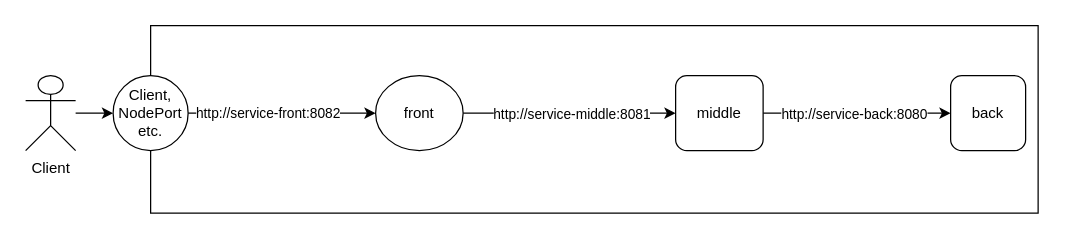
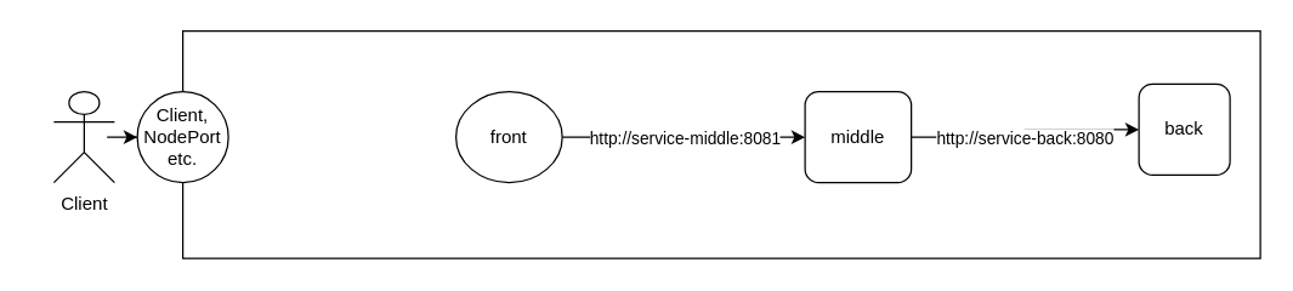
- <mxCell id="13" value="Client" style="shape=umlActor;verticalLabelPosition=bottom;verticalAlign=top;html=1;outlineConnect=0;" vertex="1" parent="1"><mxGeometry x="20" y="60" width="40" height="60" as="geometry" /></mxCell>
+ <mxCell id="13" value="Client" style="shape=umlActor;verticalLabelPosition=bottom;verticalAlign=top;html=1;outlineConnect=0;" vertex="1" parent="1"><mxGeometry x="35" y="60" width="40" height="60" as="geometry" /></mxCell>
- <mxCell id="11" value="http://service-front:8082" style="edgeStyle=orthogonalEdgeStyle;rounded=0;orthogonalLoop=1;jettySize=auto;html=1;exitX=1;exitY=0.5;exitDx=0;exitDy=0;" edge="1" parent="1" source="14" target="6"><mxGeometry x="-0.143" relative="1" as="geometry"><mxPoint x="200" y="100" as="sourcePoint" /><Array as="points" /><mxPoint as="offset" /></mxGeometry></mxCell>
- <mxCell id="9" value="middle" style="rounded=1;whiteSpace=wrap;html=1;" vertex="1" parent="1"><mxGeometry x="540" y="60" width="70" height="60" as="geometry" /></mxCell>
+ <mxCell id="9" value="middle" style="rounded=1;whiteSpace=wrap;html=1;" vertex="1" parent="1"><mxGeometry x="530" y="60" width="70" height="60" as="geometry" /></mxCell>
- <mxCell id="10" value="back" style="rounded=1;whiteSpace=wrap;html=1;" vertex="1" parent="1"><mxGeometry x="760" y="60" width="60" height="60" as="geometry" /></mxCell>
+ <mxCell id="10" value="back" style="rounded=1;whiteSpace=wrap;html=1;" vertex="1" parent="1"><mxGeometry x="750" y="55" width="60" height="60" as="geometry" /></mxCell>
